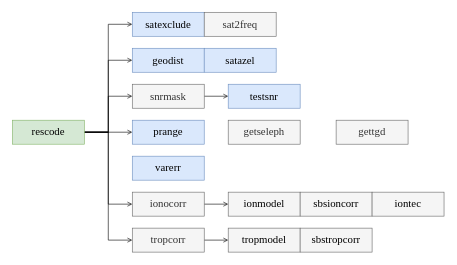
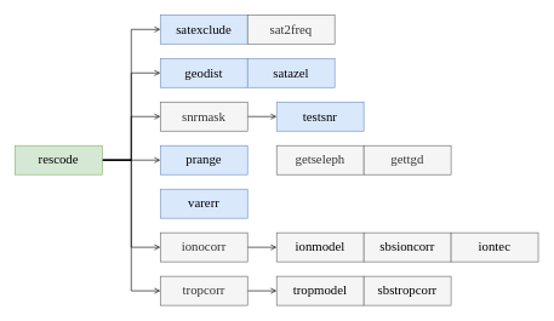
- <mxCell id="23" value="&lt;span style=&quot;font-family: &amp;quot;Lucida Console&amp;quot;; font-size: 18px;&quot;&gt;gettgd&lt;/span&gt;" style="rounded=0;whiteSpace=wrap;html=1;fillColor=#f5f5f5;strokeColor=#666666;fontColor=#333333;fontSize=18;" vertex="1" parent="1"><mxGeometry x="560" y="200" width="120" height="40" as="geometry" /></mxCell>
+ <mxCell id="23" value="&lt;span style=&quot;font-family: &amp;quot;Lucida Console&amp;quot;; font-size: 18px;&quot;&gt;gettgd&lt;/span&gt;" style="rounded=0;whiteSpace=wrap;html=1;fillColor=#f5f5f5;strokeColor=#666666;fontColor=#333333;fontSize=18;" vertex="1" parent="1"><mxGeometry x="500" y="200" width="120" height="40" as="geometry" /></mxCell>
